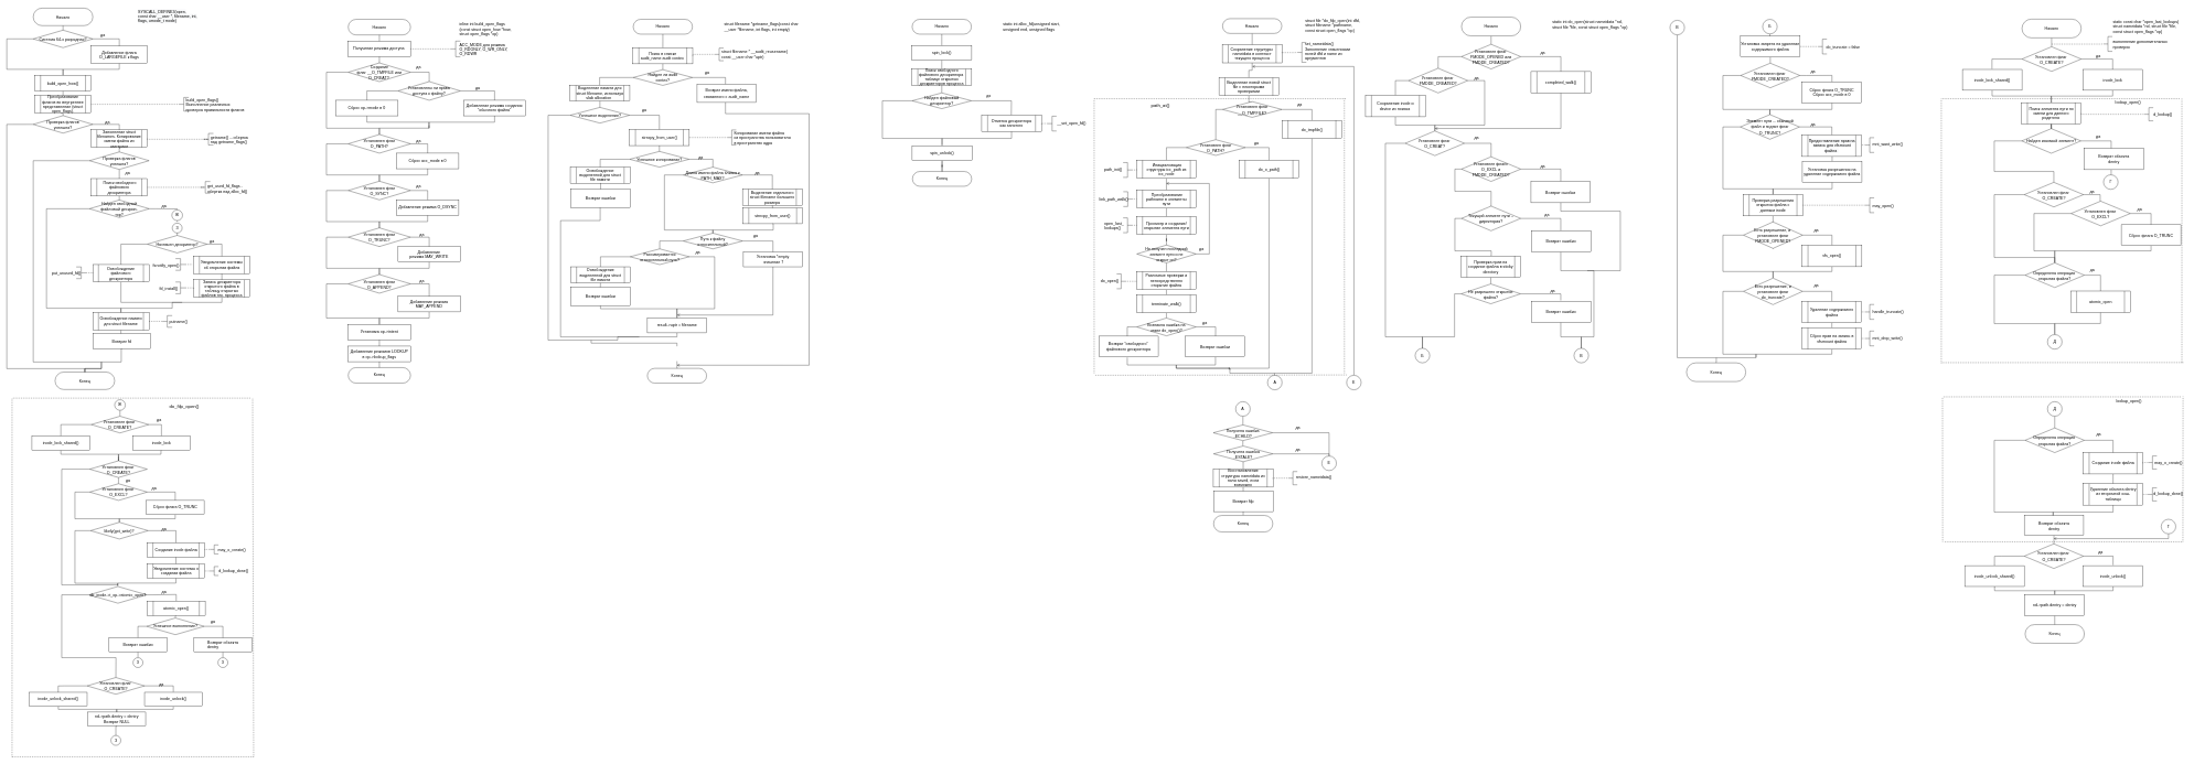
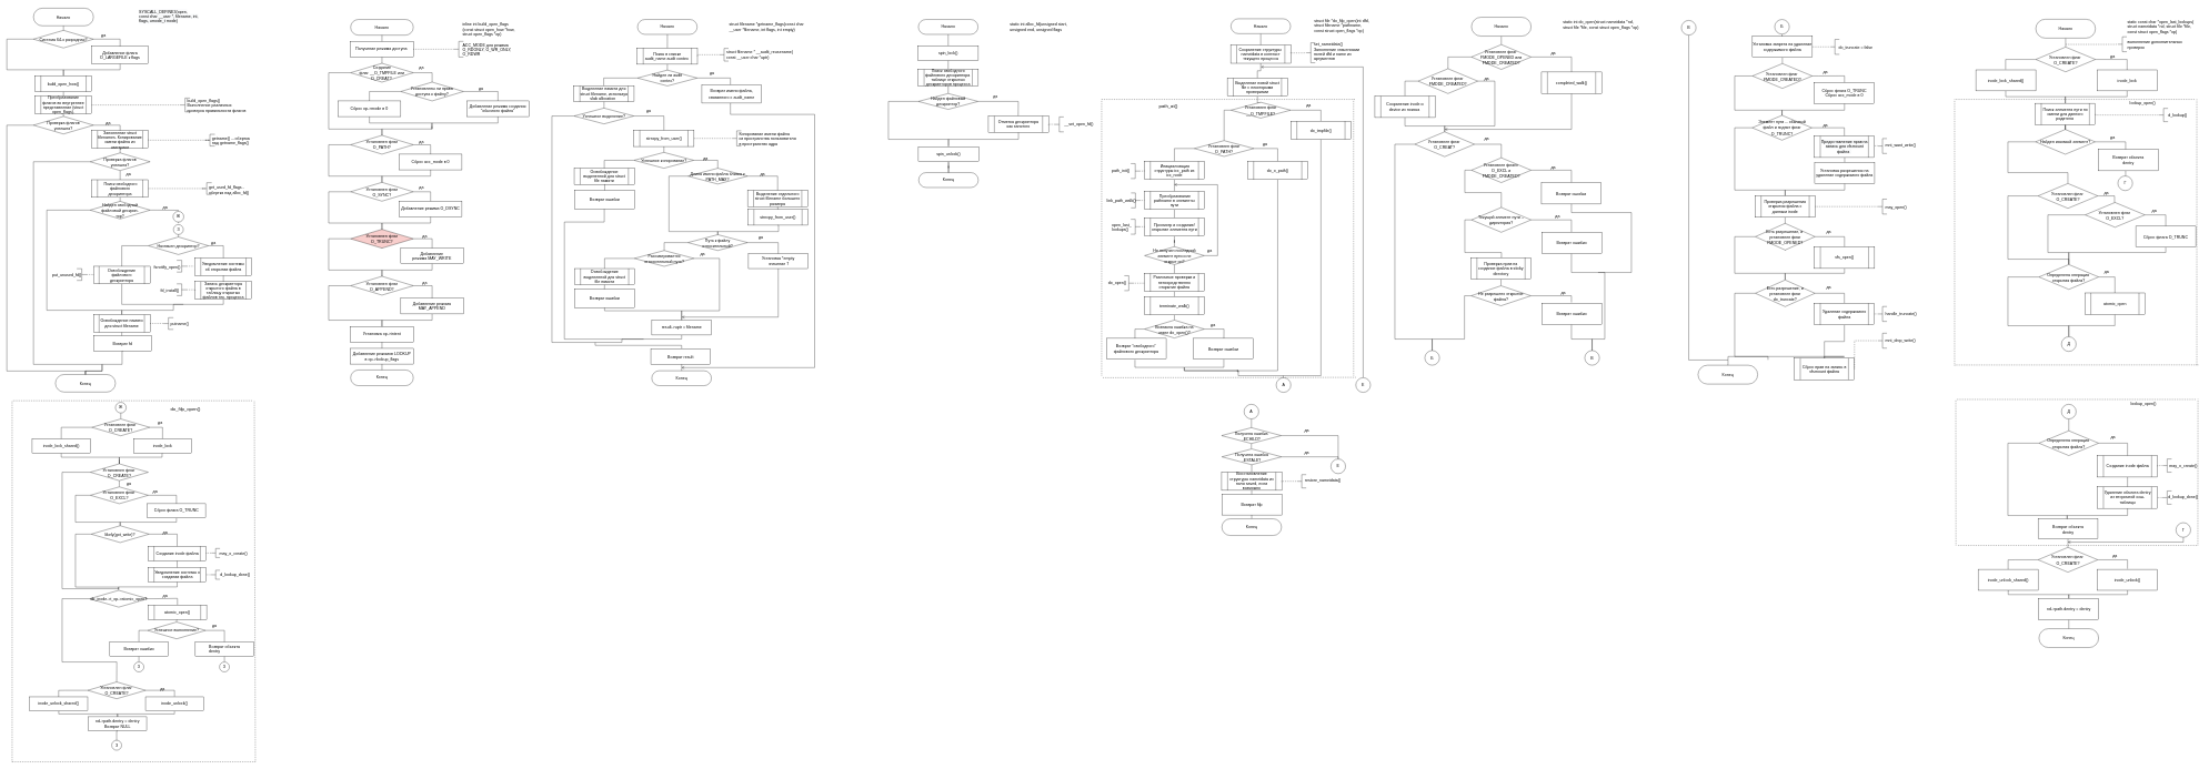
- <mxCell id="45" value="&lt;font style=&quot;font-size: 12px;&quot;&gt;Установлен&amp;nbsp;флаг&lt;br&gt;O_TRUNC?&lt;/font&gt;" style="rhombus;whiteSpace=wrap;html=1;fontSize=14;" parent="2" vertex="1"><mxGeometry x="65.868" y="630.453" width="188.194" height="56.459" as="geometry" /></mxCell>
+ <mxCell id="45" value="&lt;font style=&quot;font-size: 12px;&quot;&gt;Установлен&amp;nbsp;флаг&lt;br&gt;O_TRUNC?&lt;/font&gt;" style="rhombus;whiteSpace=wrap;html=1;fontSize=14;fillColor=#f8cecc;" parent="2" vertex="1"><mxGeometry x="65.868" y="630.453" width="188.194" height="56.459" as="geometry" /></mxCell>
- <mxCell id="240" value="Сброс прав на запись в vfsmount файла" style="shape=process;whiteSpace=wrap;html=1;backgroundOutline=1;fontSize=12;strokeWidth=1;" parent="1" vertex="1"><mxGeometry x="5444.82" y="990.53" width="180.63" height="64.59" as="geometry" /></mxCell>
+ <mxCell id="240" value="Сброс прав на запись в vfsmount файла" style="shape=process;whiteSpace=wrap;html=1;backgroundOutline=1;fontSize=12;strokeWidth=1;" parent="1" vertex="1"><mxGeometry x="5384.82" y="1075.53" width="180.63" height="64.59" as="geometry" /></mxCell>
+ <mxCell id="112" value="&lt;font style=&quot;font-size: 12px;&quot;&gt;Возврат result&lt;/font&gt;" style="rounded=0;whiteSpace=wrap;html=1;fontSize=14;" parent="52" vertex="1"><mxGeometry x="306.92" y="990" width="179.41" height="45.7" as="geometry" /></mxCell>
